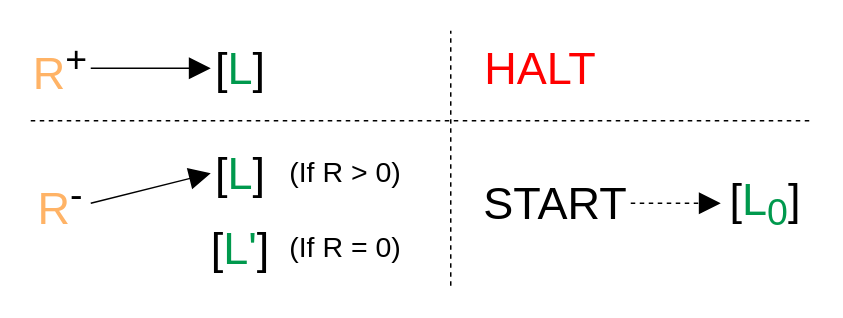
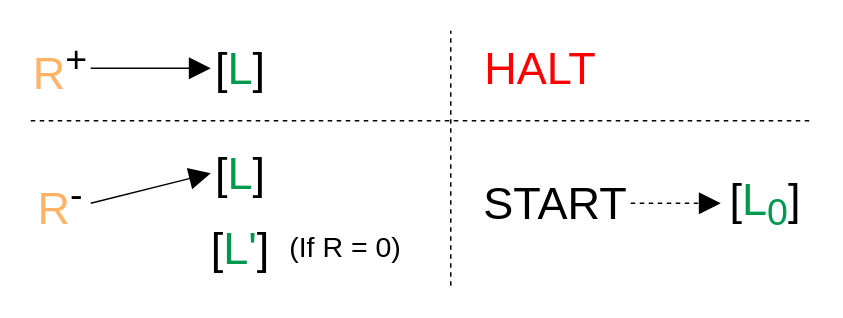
- <mxCell id="14" value="(If R &amp;gt; 0)" style="text;html=1;strokeColor=none;fillColor=none;align=center;verticalAlign=middle;whiteSpace=wrap;rounded=0;fontSize=19;" parent="1" vertex="1"><mxGeometry x="180" y="100" width="100" height="30" as="geometry" /></mxCell>
